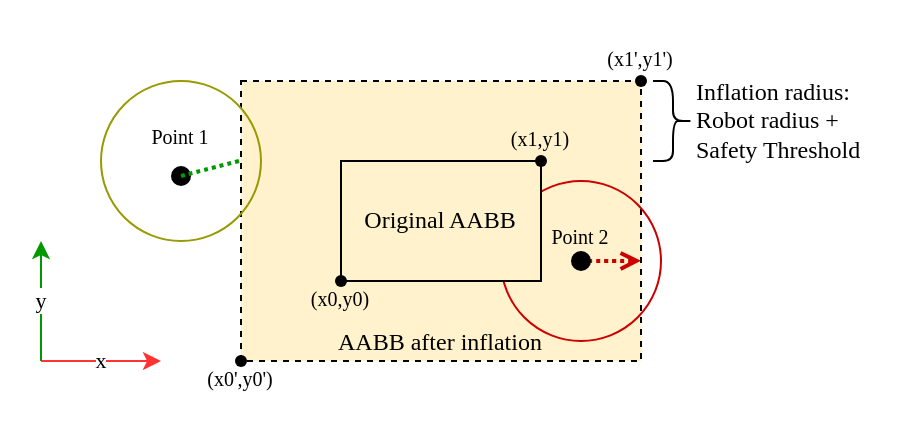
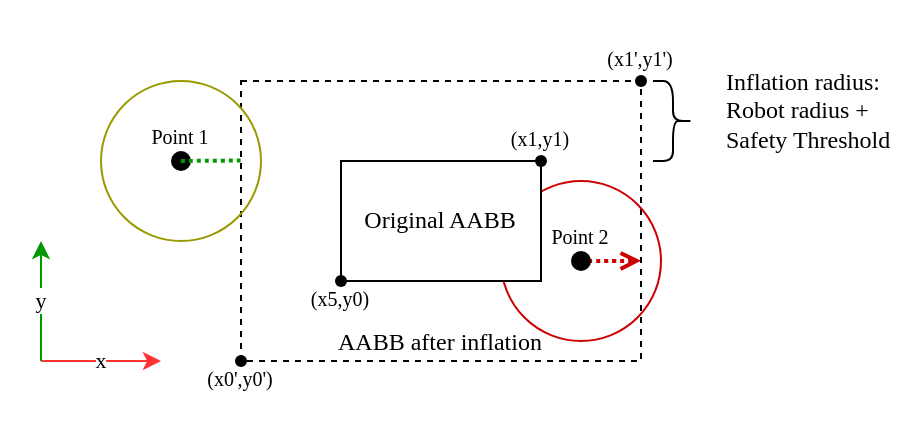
- <mxCell id="4" value="Inflation radius: Robot radius + Safety Threshold" style="text;html=1;strokeColor=none;fillColor=none;align=left;verticalAlign=middle;whiteSpace=wrap;rounded=0;fontFamily=Comptuer Modern;fontSource=http%3A%2F%2Fmirrors.ctan.org%2Ffonts%2Fcm-unicode%2Ffonts%2Fotf%2Fcmunbxo.otf;" parent="1" vertex="1"><mxGeometry x="346" y="45" width="90" height="30" as="geometry" /></mxCell>
+ <mxCell id="4" value="Inflation radius: Robot radius + Safety Threshold" style="text;html=1;strokeColor=none;fillColor=none;align=left;verticalAlign=middle;whiteSpace=wrap;rounded=0;fontFamily=Comptuer Modern;fontSource=http%3A%2F%2Fmirrors.ctan.org%2Ffonts%2Fcm-unicode%2Ffonts%2Fotf%2Fcmunbxo.otf;" parent="1" vertex="1"><mxGeometry x="361" y="40" width="90" height="30" as="geometry" /></mxCell>
- <mxCell id="10" value="Point 1&#10;" style="shape=waypoint;sketch=0;fillStyle=solid;size=6;pointerEvents=1;points=[];fillColor=none;resizable=0;rotatable=0;perimeter=centerPerimeter;snapToPoint=1;fontFamily=Comptuer Modern;fontSource=http%3A%2F%2Fmirrors.ctan.org%2Ffonts%2Fcm-unicode%2Ffonts%2Fotf%2Fcmunbxo.otf;strokeWidth=3;verticalAlign=top;horizontal=1;fontSize=10;spacing=-2;" parent="8" vertex="1"><mxGeometry x="20" y="20" width="40" height="55" as="geometry" /></mxCell>
+ <mxCell id="10" value="Point 1&#10;" style="shape=waypoint;sketch=0;fillStyle=solid;size=6;pointerEvents=1;points=[];fillColor=none;resizable=0;rotatable=0;perimeter=centerPerimeter;snapToPoint=1;fontFamily=Comptuer Modern;fontSource=http%3A%2F%2Fmirrors.ctan.org%2Ffonts%2Fcm-unicode%2Ffonts%2Fotf%2Fcmunbxo.otf;strokeWidth=3;verticalAlign=top;horizontal=1;fontSize=10;spacing=-2;" parent="8" vertex="1"><mxGeometry x="20" y="20" width="40" height="40" as="geometry" /></mxCell>
- <mxCell id="16" value="&lt;font data-font-src=&quot;http://mirrors.ctan.org/fonts/cm-unicode/fonts/otf/cmunbxo.otf&quot; face=&quot;Comptuer Modern&quot;&gt;Original AABB&lt;/font&gt;" style="rounded=0;whiteSpace=wrap;html=1;fillColor=#fff2cc;" parent="1" vertex="1"><mxGeometry x="170" y="80" width="100" height="60" as="geometry" /></mxCell>
+ <mxCell id="16" value="&lt;font data-font-src=&quot;http://mirrors.ctan.org/fonts/cm-unicode/fonts/otf/cmunbxo.otf&quot; face=&quot;Comptuer Modern&quot;&gt;Original AABB&lt;/font&gt;" style="rounded=0;whiteSpace=wrap;html=1;" parent="1" vertex="1"><mxGeometry x="170" y="80" width="100" height="60" as="geometry" /></mxCell>
- <mxCell id="17" value="(x0,y0)" style="shape=waypoint;sketch=0;fillStyle=solid;size=6;pointerEvents=1;points=[];fillColor=none;resizable=0;rotatable=0;perimeter=centerPerimeter;snapToPoint=1;fontFamily=Comptuer Modern;fontSource=http%3A%2F%2Fmirrors.ctan.org%2Ffonts%2Fcm-unicode%2Ffonts%2Fotf%2Fcmunbxo.otf;fontSize=10;strokeWidth=1;spacing=4;verticalAlign=bottom;" parent="1" vertex="1"><mxGeometry x="150" y="120" width="40" height="40" as="geometry" /></mxCell>
+ <mxCell id="17" value="(x5,y0)" style="shape=waypoint;sketch=0;fillStyle=solid;size=6;pointerEvents=1;points=[];fillColor=none;resizable=0;rotatable=0;perimeter=centerPerimeter;snapToPoint=1;fontFamily=Comptuer Modern;fontSource=http%3A%2F%2Fmirrors.ctan.org%2Ffonts%2Fcm-unicode%2Ffonts%2Fotf%2Fcmunbxo.otf;fontSize=10;strokeWidth=1;spacing=4;verticalAlign=bottom;" parent="1" vertex="1"><mxGeometry x="150" y="120" width="40" height="40" as="geometry" /></mxCell>
- <mxCell id="2" value="&lt;font data-font-src=&quot;http://mirrors.ctan.org/fonts/cm-unicode/fonts/otf/cmunbxo.otf&quot; face=&quot;Comptuer Modern&quot;&gt;AABB after inflation&lt;/font&gt;" style="rounded=0;whiteSpace=wrap;html=1;dashed=1;align=center;verticalAlign=bottom;fillColor=#fff2cc;" parent="1" vertex="1"><mxGeometry x="120" y="40" width="200" height="140" as="geometry" /></mxCell>
+ <mxCell id="2" value="&lt;font data-font-src=&quot;http://mirrors.ctan.org/fonts/cm-unicode/fonts/otf/cmunbxo.otf&quot; face=&quot;Comptuer Modern&quot;&gt;AABB after inflation&lt;/font&gt;" style="rounded=0;whiteSpace=wrap;html=1;dashed=1;align=center;verticalAlign=bottom;" parent="1" vertex="1"><mxGeometry x="120" y="40" width="200" height="140" as="geometry" /></mxCell>
